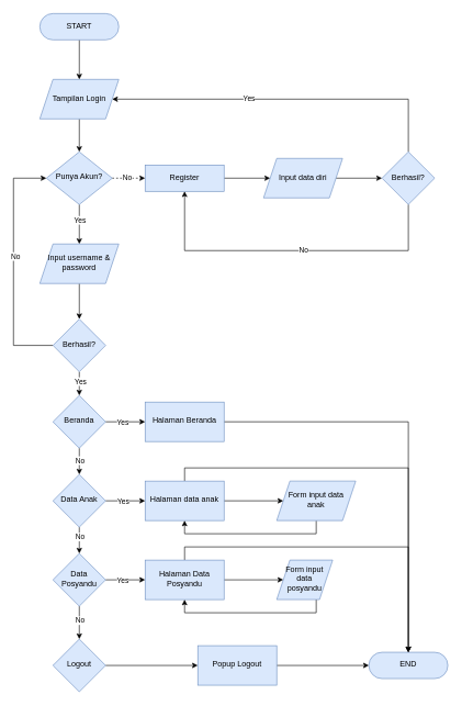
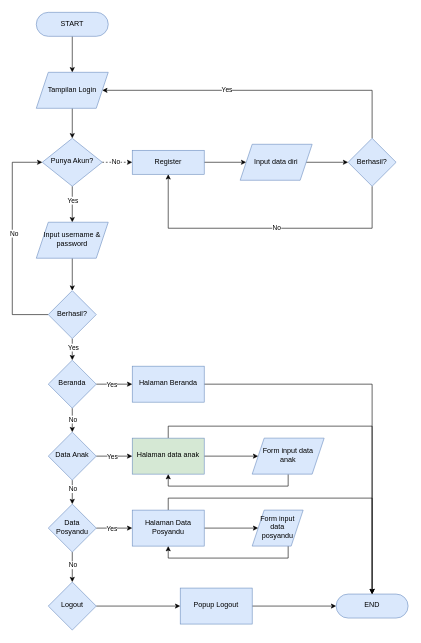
- <mxCell id="51" value="Halaman data anak" style="whiteSpace=wrap;html=1;fillColor=#dae8fc;strokeColor=#6c8ebf;shadow=0;strokeWidth=1;spacing=6;spacingTop=-4;" vertex="1" parent="1"><mxGeometry x="220" y="730" width="120" height="60" as="geometry" /></mxCell>
+ <mxCell id="51" value="Halaman data anak" style="whiteSpace=wrap;html=1;fillColor=#d5e8d4;strokeColor=#6c8ebf;shadow=0;strokeWidth=1;spacing=6;spacingTop=-4;" vertex="1" parent="1"><mxGeometry x="220" y="730" width="120" height="60" as="geometry" /></mxCell>
